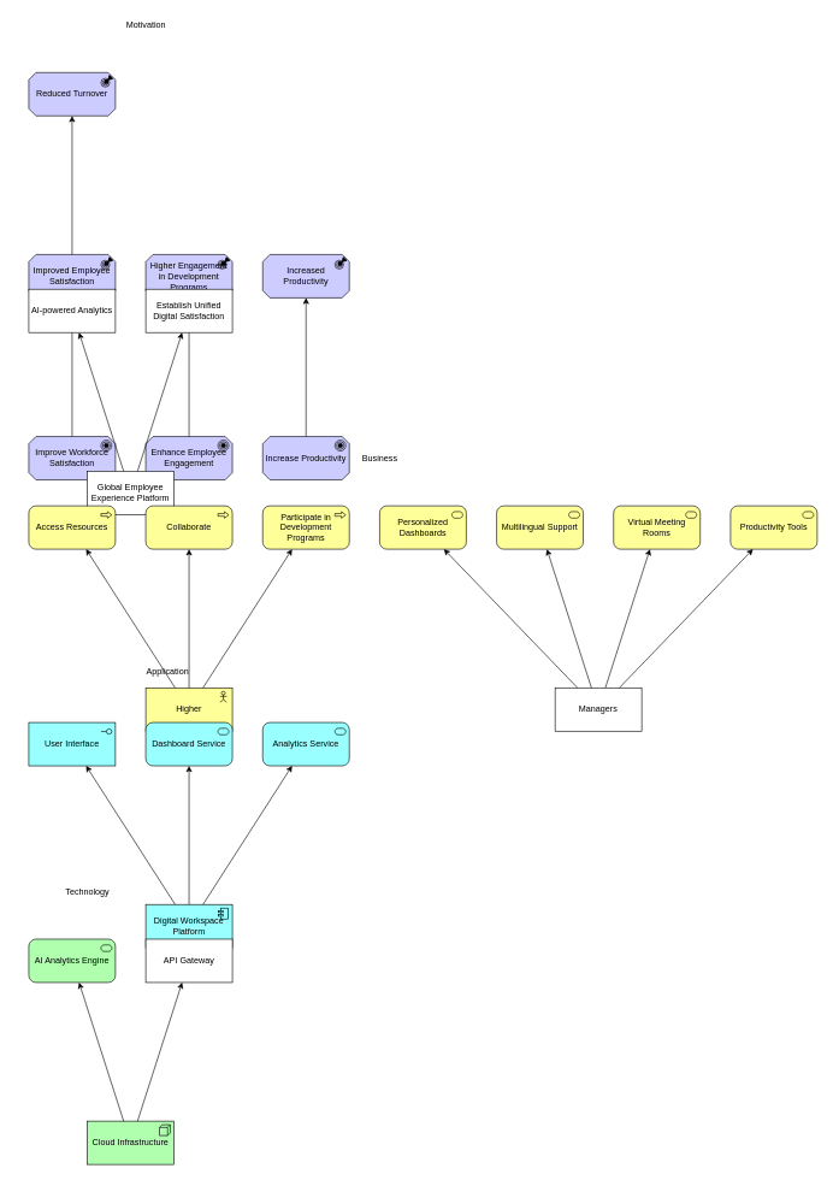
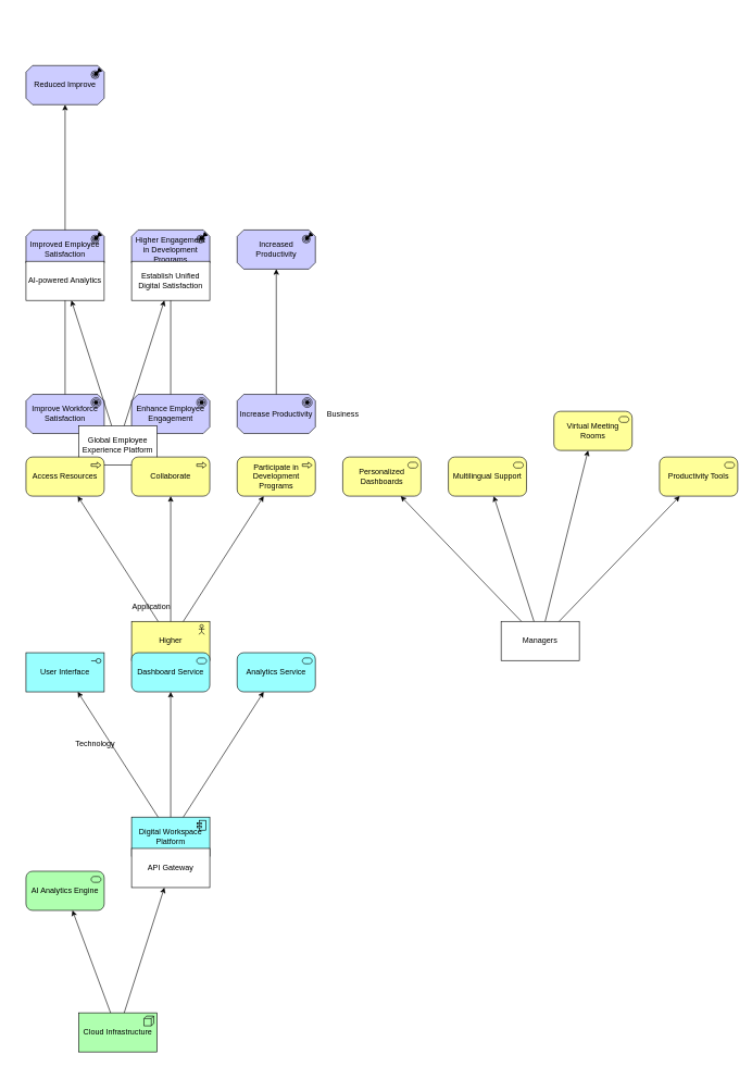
- <mxCell id="2" value="Motivation" style="text;html=1;align=center;verticalAlign=middle;resizable=0;points=[];" vertex="1" parent="1"><mxGeometry x="101" y="20" width="200" height="30" as="geometry" /></mxCell>
- <mxCell id="6" value="Reduced Turnover" style="html=1;outlineConnect=0;whiteSpace=wrap;fillColor=#CCCCFF;shape=mxgraph.archimate3.application;appType=outcome;archiType=oct;" vertex="1" parent="1"><mxGeometry x="39" y="100" width="120" height="60" as="geometry" /></mxCell>
+ <mxCell id="6" value="Reduced Improve" style="html=1;outlineConnect=0;whiteSpace=wrap;fillColor=#CCCCFF;shape=mxgraph.archimate3.application;appType=outcome;archiType=oct;" vertex="1" parent="1"><mxGeometry x="39" y="100" width="120" height="60" as="geometry" /></mxCell>
- <mxCell id="27" value="Virtual Meeting Rooms" style="html=1;outlineConnect=0;whiteSpace=wrap;fillColor=#ffff99;shape=mxgraph.archimate3.application;appType=serv;archiType=rounded;" vertex="1" parent="1"><mxGeometry x="849" y="700" width="120" height="60" as="geometry" /></mxCell>
+ <mxCell id="27" value="Virtual Meeting Rooms" style="html=1;outlineConnect=0;whiteSpace=wrap;fillColor=#ffff99;shape=mxgraph.archimate3.application;appType=serv;archiType=rounded;" vertex="1" parent="1"><mxGeometry x="849" y="630" width="120" height="60" as="geometry" /></mxCell>
- <mxCell id="44" value="Technology" style="text;html=1;align=center;verticalAlign=middle;resizable=0;points=[];" vertex="1" parent="1"><mxGeometry x="20" y="1220" width="200" height="30" as="geometry" /></mxCell>
+ <mxCell id="44" value="Technology" style="text;html=1;align=center;verticalAlign=middle;resizable=0;points=[];" vertex="1" parent="1"><mxGeometry x="45" y="1125" width="200" height="30" as="geometry" /></mxCell>
- <mxCell id="46" value="AI Analytics Engine" style="html=1;outlineConnect=0;whiteSpace=wrap;fillColor=#AFFFAF;shape=mxgraph.archimate3.application;appType=serv;archiType=rounded;" vertex="1" parent="1"><mxGeometry x="39" y="1300" width="120" height="60" as="geometry" /></mxCell>
+ <mxCell id="46" value="AI Analytics Engine" style="html=1;outlineConnect=0;whiteSpace=wrap;fillColor=#AFFFAF;shape=mxgraph.archimate3.application;appType=serv;archiType=rounded;" vertex="1" parent="1"><mxGeometry x="39" y="1335" width="120" height="60" as="geometry" /></mxCell>
